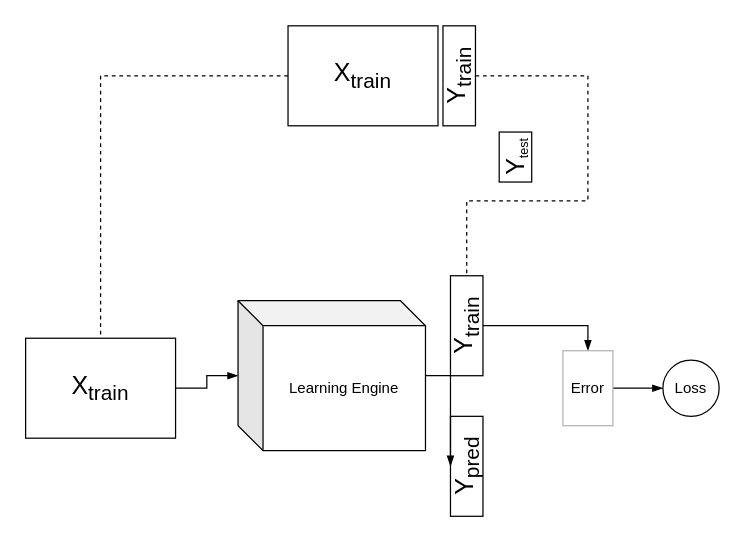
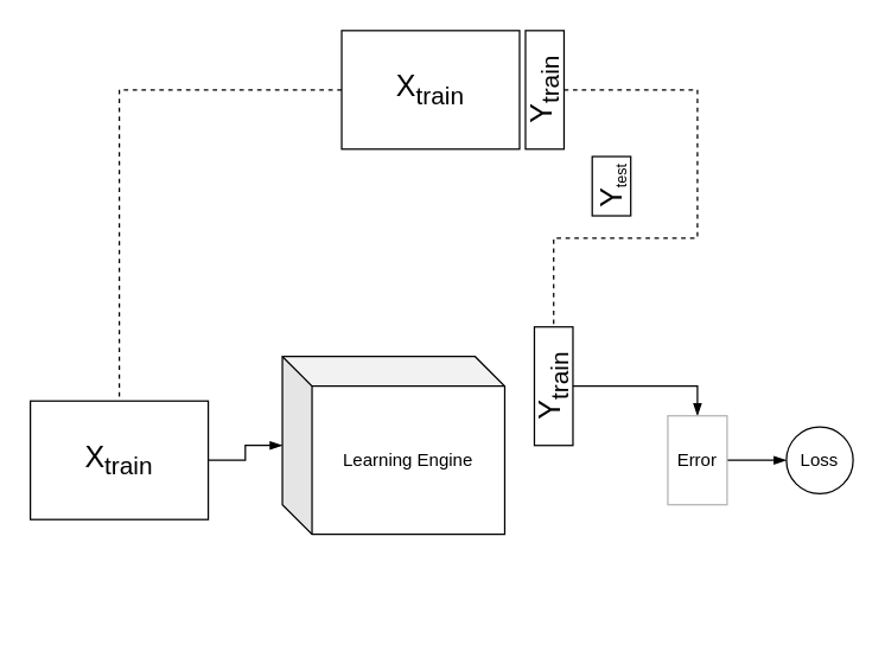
- <mxCell id="7" style="edgeStyle=orthogonalEdgeStyle;rounded=0;orthogonalLoop=1;jettySize=auto;html=1;entryX=0;entryY=0.5;entryDx=0;entryDy=0;endArrow=blockThin;endFill=1;" parent="1" source="8" target="11" edge="1"><mxGeometry relative="1" as="geometry" /></mxCell>
- <mxCell id="11" value="&lt;font style=&quot;font-size: 20px&quot;&gt;Y&lt;sub&gt;pred&lt;/sub&gt;&lt;/font&gt;" style="rounded=0;whiteSpace=wrap;html=1;horizontal=0;fillColor=none;" parent="1" vertex="1"><mxGeometry x="360" y="332.5" width="26" height="80" as="geometry" /></mxCell>
